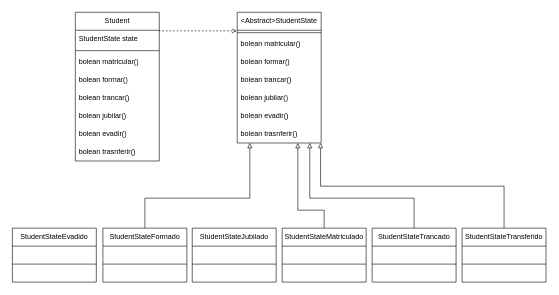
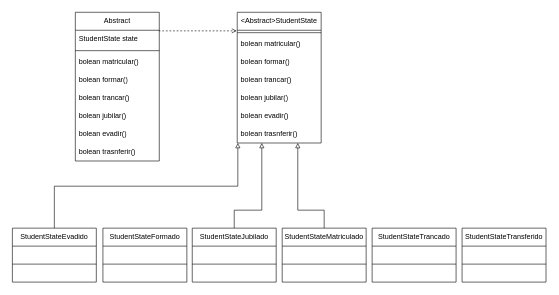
- <mxCell id="3" value="Student" style="swimlane;fontStyle=0;childLayout=stackLayout;horizontal=1;startSize=30;horizontalStack=0;resizeParent=1;resizeParentMax=0;resizeLast=0;collapsible=1;marginBottom=0;whiteSpace=wrap;html=1;" vertex="1" parent="1"><mxGeometry x="125" y="20" width="140" height="248" as="geometry" /></mxCell>
+ <mxCell id="3" value="Abstract" style="swimlane;fontStyle=0;childLayout=stackLayout;horizontal=1;startSize=30;horizontalStack=0;resizeParent=1;resizeParentMax=0;resizeLast=0;collapsible=1;marginBottom=0;whiteSpace=wrap;html=1;" vertex="1" parent="1"><mxGeometry x="125" y="20" width="140" height="248" as="geometry" /></mxCell>
+ <mxCell id="12" style="edgeStyle=orthogonalEdgeStyle;rounded=0;orthogonalLoop=1;jettySize=auto;html=1;entryX=0.5;entryY=0;entryDx=0;entryDy=0;endArrow=none;endFill=0;startArrow=block;startFill=0;" edge="1" parent="1" source="18" target="26"><mxGeometry relative="1" as="geometry"><Array as="points"><mxPoint x="396" y="310" /><mxPoint x="90" y="310" /></Array></mxGeometry></mxCell>
- <mxCell id="17" style="edgeStyle=orthogonalEdgeStyle;rounded=0;orthogonalLoop=1;jettySize=auto;html=1;endArrow=none;endFill=0;startArrow=block;startFill=0;" edge="1" parent="1" source="18" target="36"><mxGeometry relative="1" as="geometry"><Array as="points"><mxPoint x="534" y="310" /><mxPoint x="840" y="310" /></Array></mxGeometry></mxCell>
- <mxCell id="13" style="edgeStyle=orthogonalEdgeStyle;rounded=0;orthogonalLoop=1;jettySize=auto;html=1;entryX=0.5;entryY=0;entryDx=0;entryDy=0;startArrow=block;startFill=0;endArrow=none;endFill=0;" edge="1" parent="1" source="18" target="28"><mxGeometry relative="1" as="geometry"><Array as="points"><mxPoint x="416" y="330" /><mxPoint x="241" y="330" /></Array></mxGeometry></mxCell>
- <mxCell id="16" style="edgeStyle=orthogonalEdgeStyle;rounded=0;orthogonalLoop=1;jettySize=auto;html=1;entryX=0.5;entryY=0;entryDx=0;entryDy=0;endArrow=none;endFill=0;startArrow=block;startFill=0;" edge="1" parent="1" source="18" target="34"><mxGeometry relative="1" as="geometry"><Array as="points"><mxPoint x="516" y="330" /><mxPoint x="690" y="330" /></Array></mxGeometry></mxCell>
+ <mxCell id="14" style="edgeStyle=orthogonalEdgeStyle;rounded=0;orthogonalLoop=1;jettySize=auto;html=1;entryX=0.5;entryY=0;entryDx=0;entryDy=0;endArrow=none;endFill=0;startArrow=block;startFill=0;" edge="1" parent="1" source="18" target="30"><mxGeometry relative="1" as="geometry"><Array as="points"><mxPoint x="436" y="350" /><mxPoint x="390" y="350" /></Array></mxGeometry></mxCell>
